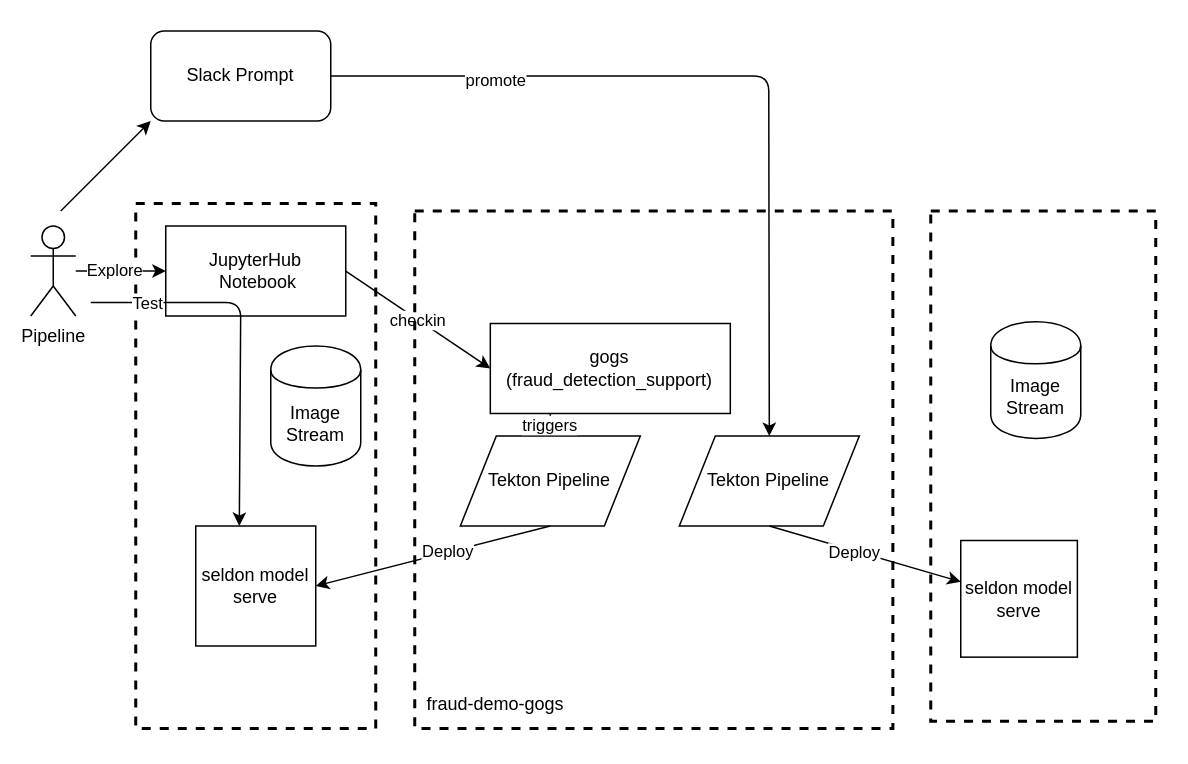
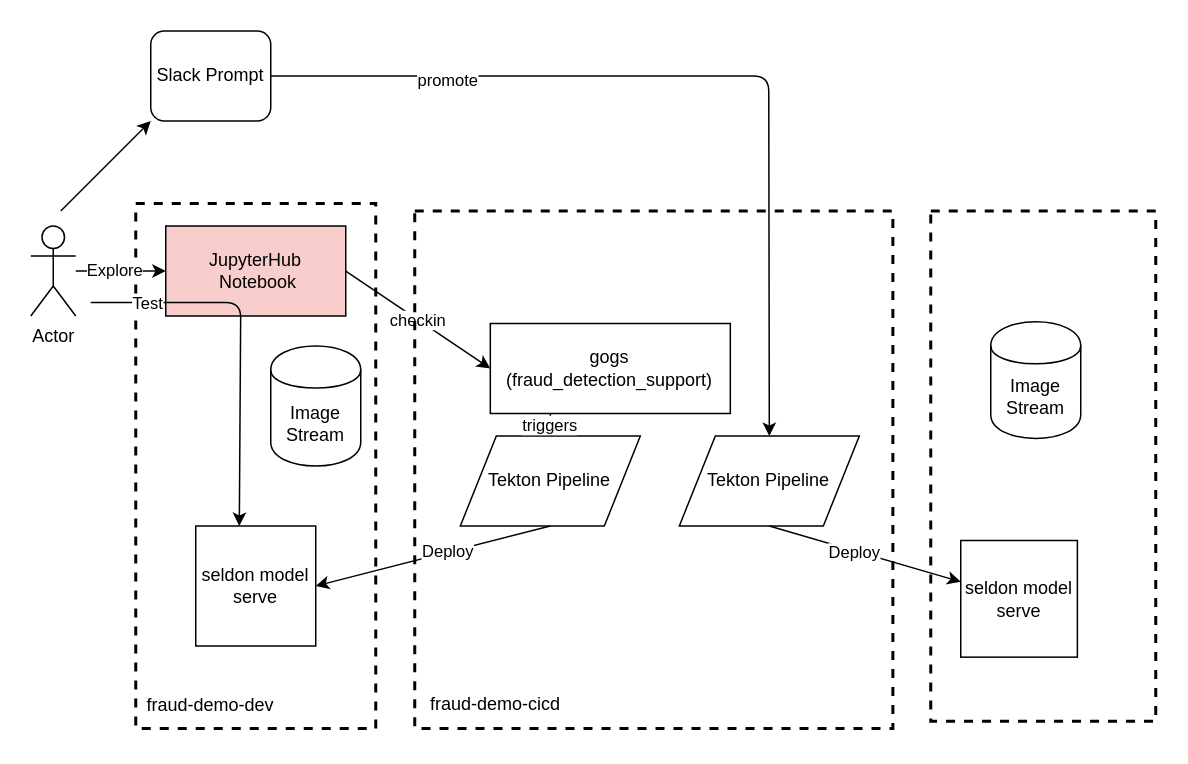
- <mxCell id="19" value="Slack Prompt" style="rounded=1;whiteSpace=wrap;html=1;" parent="1" vertex="1"><mxGeometry x="100" y="20" width="120" height="60" as="geometry" /></mxCell>
+ <mxCell id="19" value="Slack Prompt" style="rounded=1;whiteSpace=wrap;html=1;" parent="1" vertex="1"><mxGeometry x="100" y="20" width="80" height="60" as="geometry" /></mxCell>
- <mxCell id="2" value="JupyterHub&lt;br&gt;&amp;nbsp;Notebook" style="rounded=0;whiteSpace=wrap;html=1;" parent="1" vertex="1"><mxGeometry x="110" y="150" width="120" height="60" as="geometry" /></mxCell>
+ <mxCell id="2" value="JupyterHub&lt;br&gt;&amp;nbsp;Notebook" style="rounded=0;whiteSpace=wrap;html=1;fillColor=#f8cecc;" parent="1" vertex="1"><mxGeometry x="110" y="150" width="120" height="60" as="geometry" /></mxCell>
- <mxCell id="14" value="Pipeline" style="shape=umlActor;verticalLabelPosition=bottom;verticalAlign=top;html=1;outlineConnect=0;" parent="1" vertex="1"><mxGeometry x="20" y="150" width="30" height="60" as="geometry" /></mxCell>
+ <mxCell id="14" value="Actor" style="shape=umlActor;verticalLabelPosition=bottom;verticalAlign=top;html=1;outlineConnect=0;" parent="1" vertex="1"><mxGeometry x="20" y="150" width="30" height="60" as="geometry" /></mxCell>
- <mxCell id="34" value="fraud-demo-gogs" style="text;html=1;strokeColor=none;fillColor=none;align=center;verticalAlign=middle;whiteSpace=wrap;rounded=0;dashed=1;" parent="33" vertex="1"><mxGeometry x="70" width="120" height="27.44" as="geometry" /></mxCell>
+ <mxCell id="34" value="fraud-demo-cicd" style="text;html=1;strokeColor=none;fillColor=none;align=center;verticalAlign=middle;whiteSpace=wrap;rounded=0;dashed=1;" parent="33" vertex="1"><mxGeometry x="70" width="120" height="27.44" as="geometry" /></mxCell>
+ <mxCell id="4" value="fraud-demo-dev" style="text;html=1;strokeColor=none;fillColor=none;align=center;verticalAlign=middle;whiteSpace=wrap;rounded=0;dashed=1;" parent="3" vertex="1"><mxGeometry y="325" width="100" height="20" as="geometry" /></mxCell>
